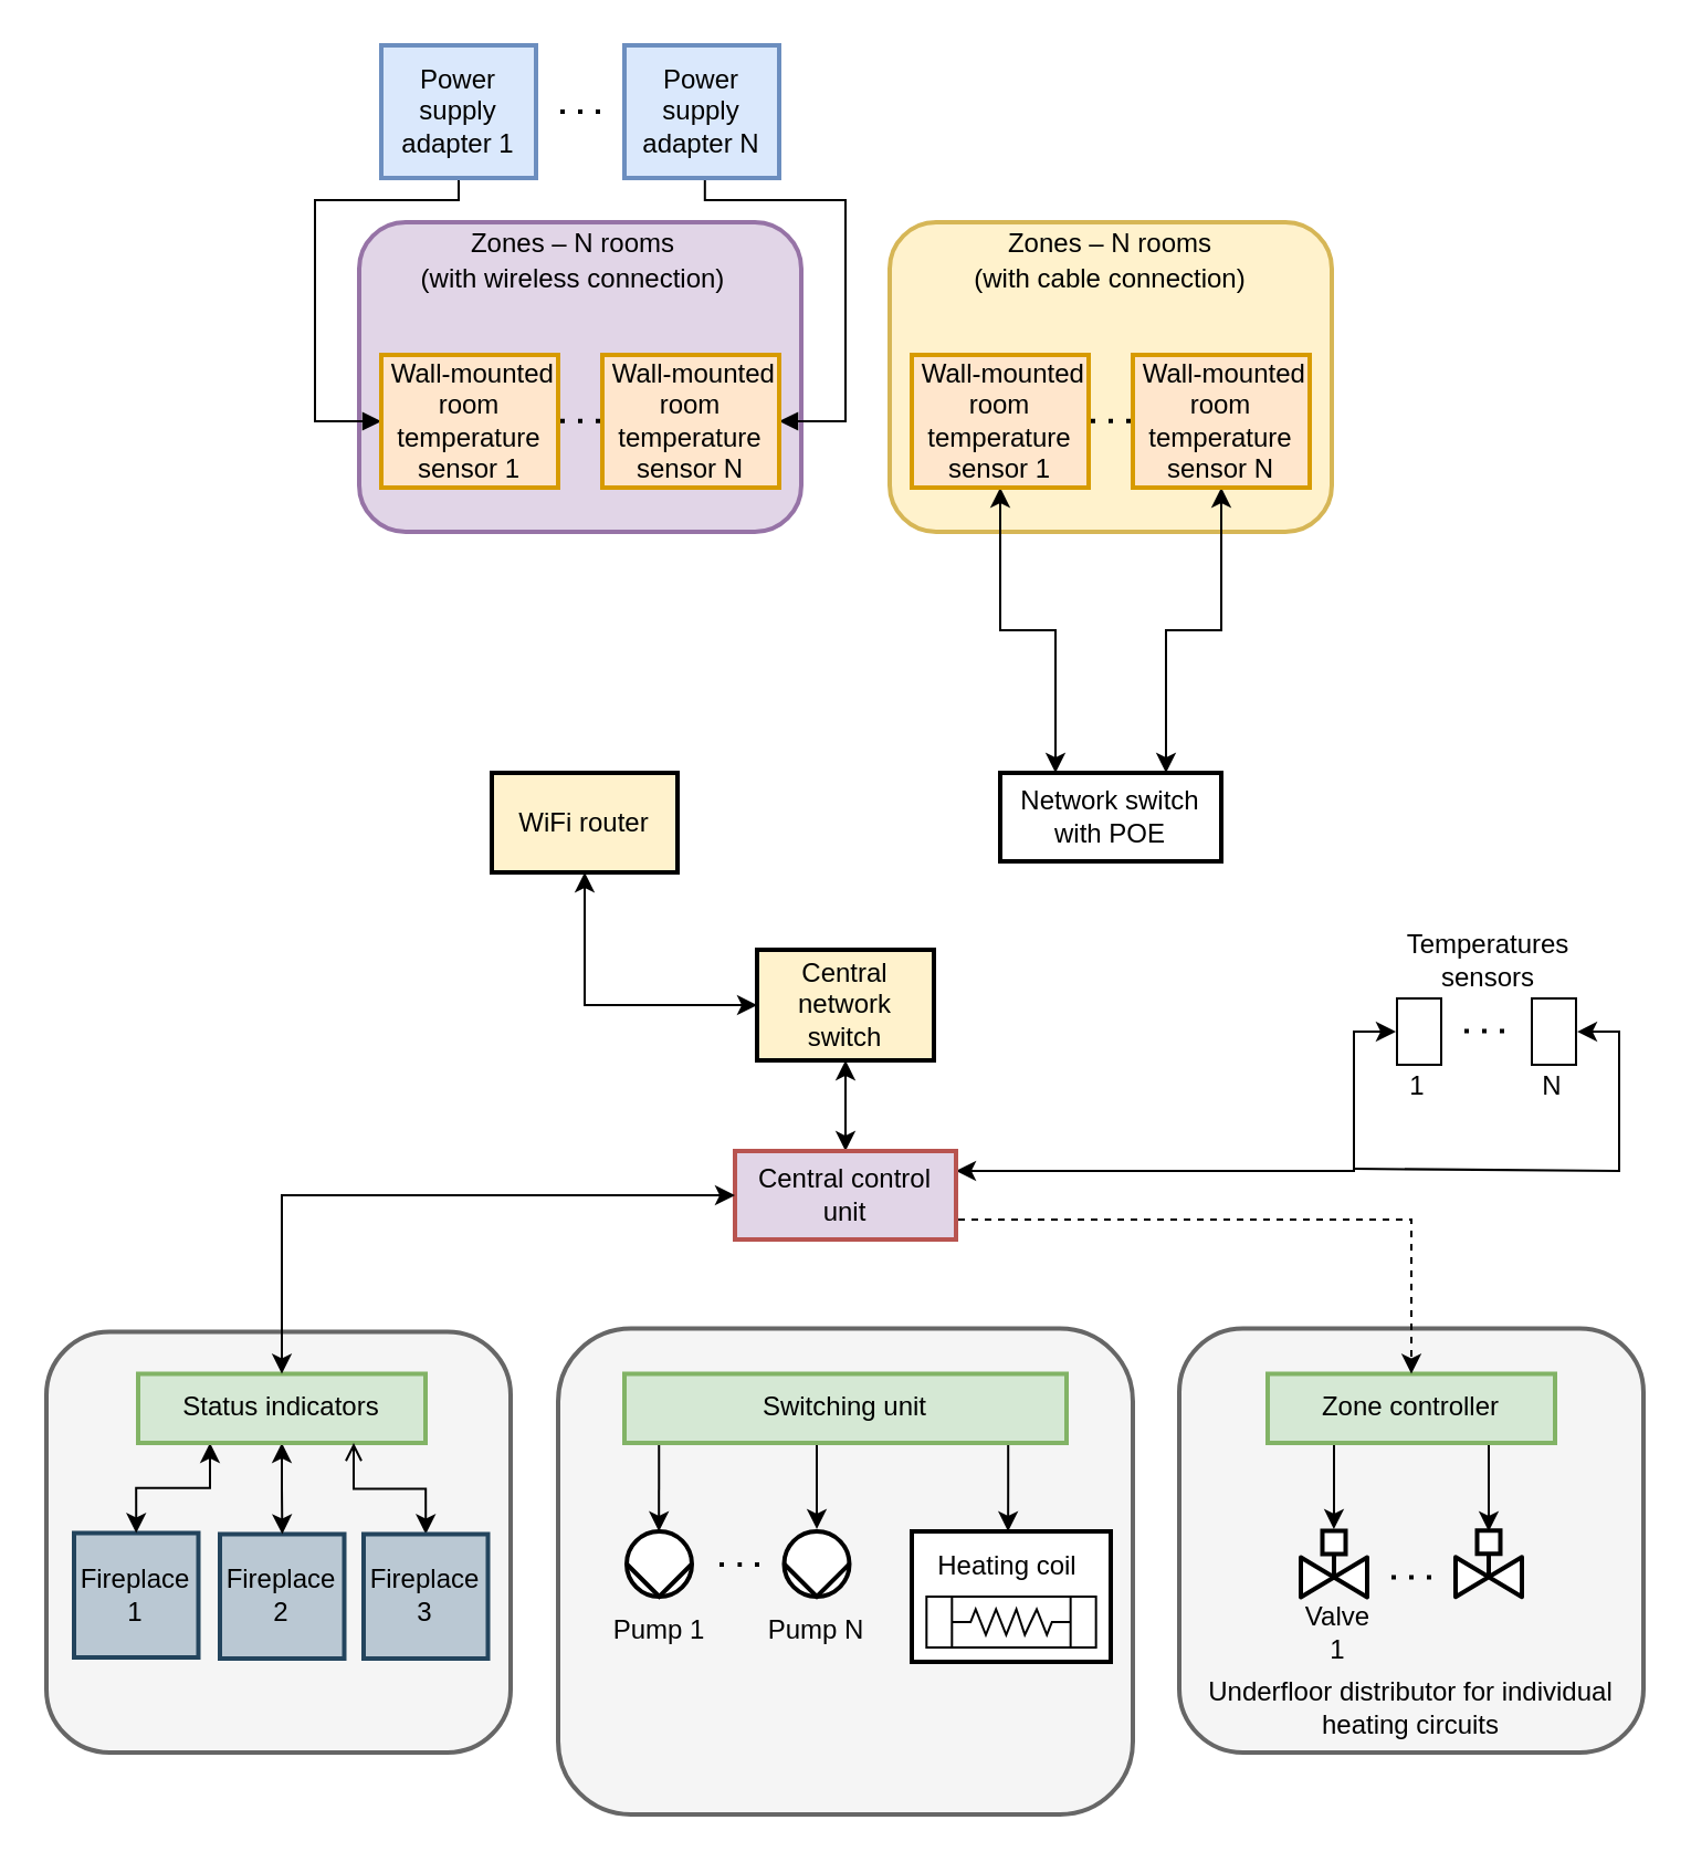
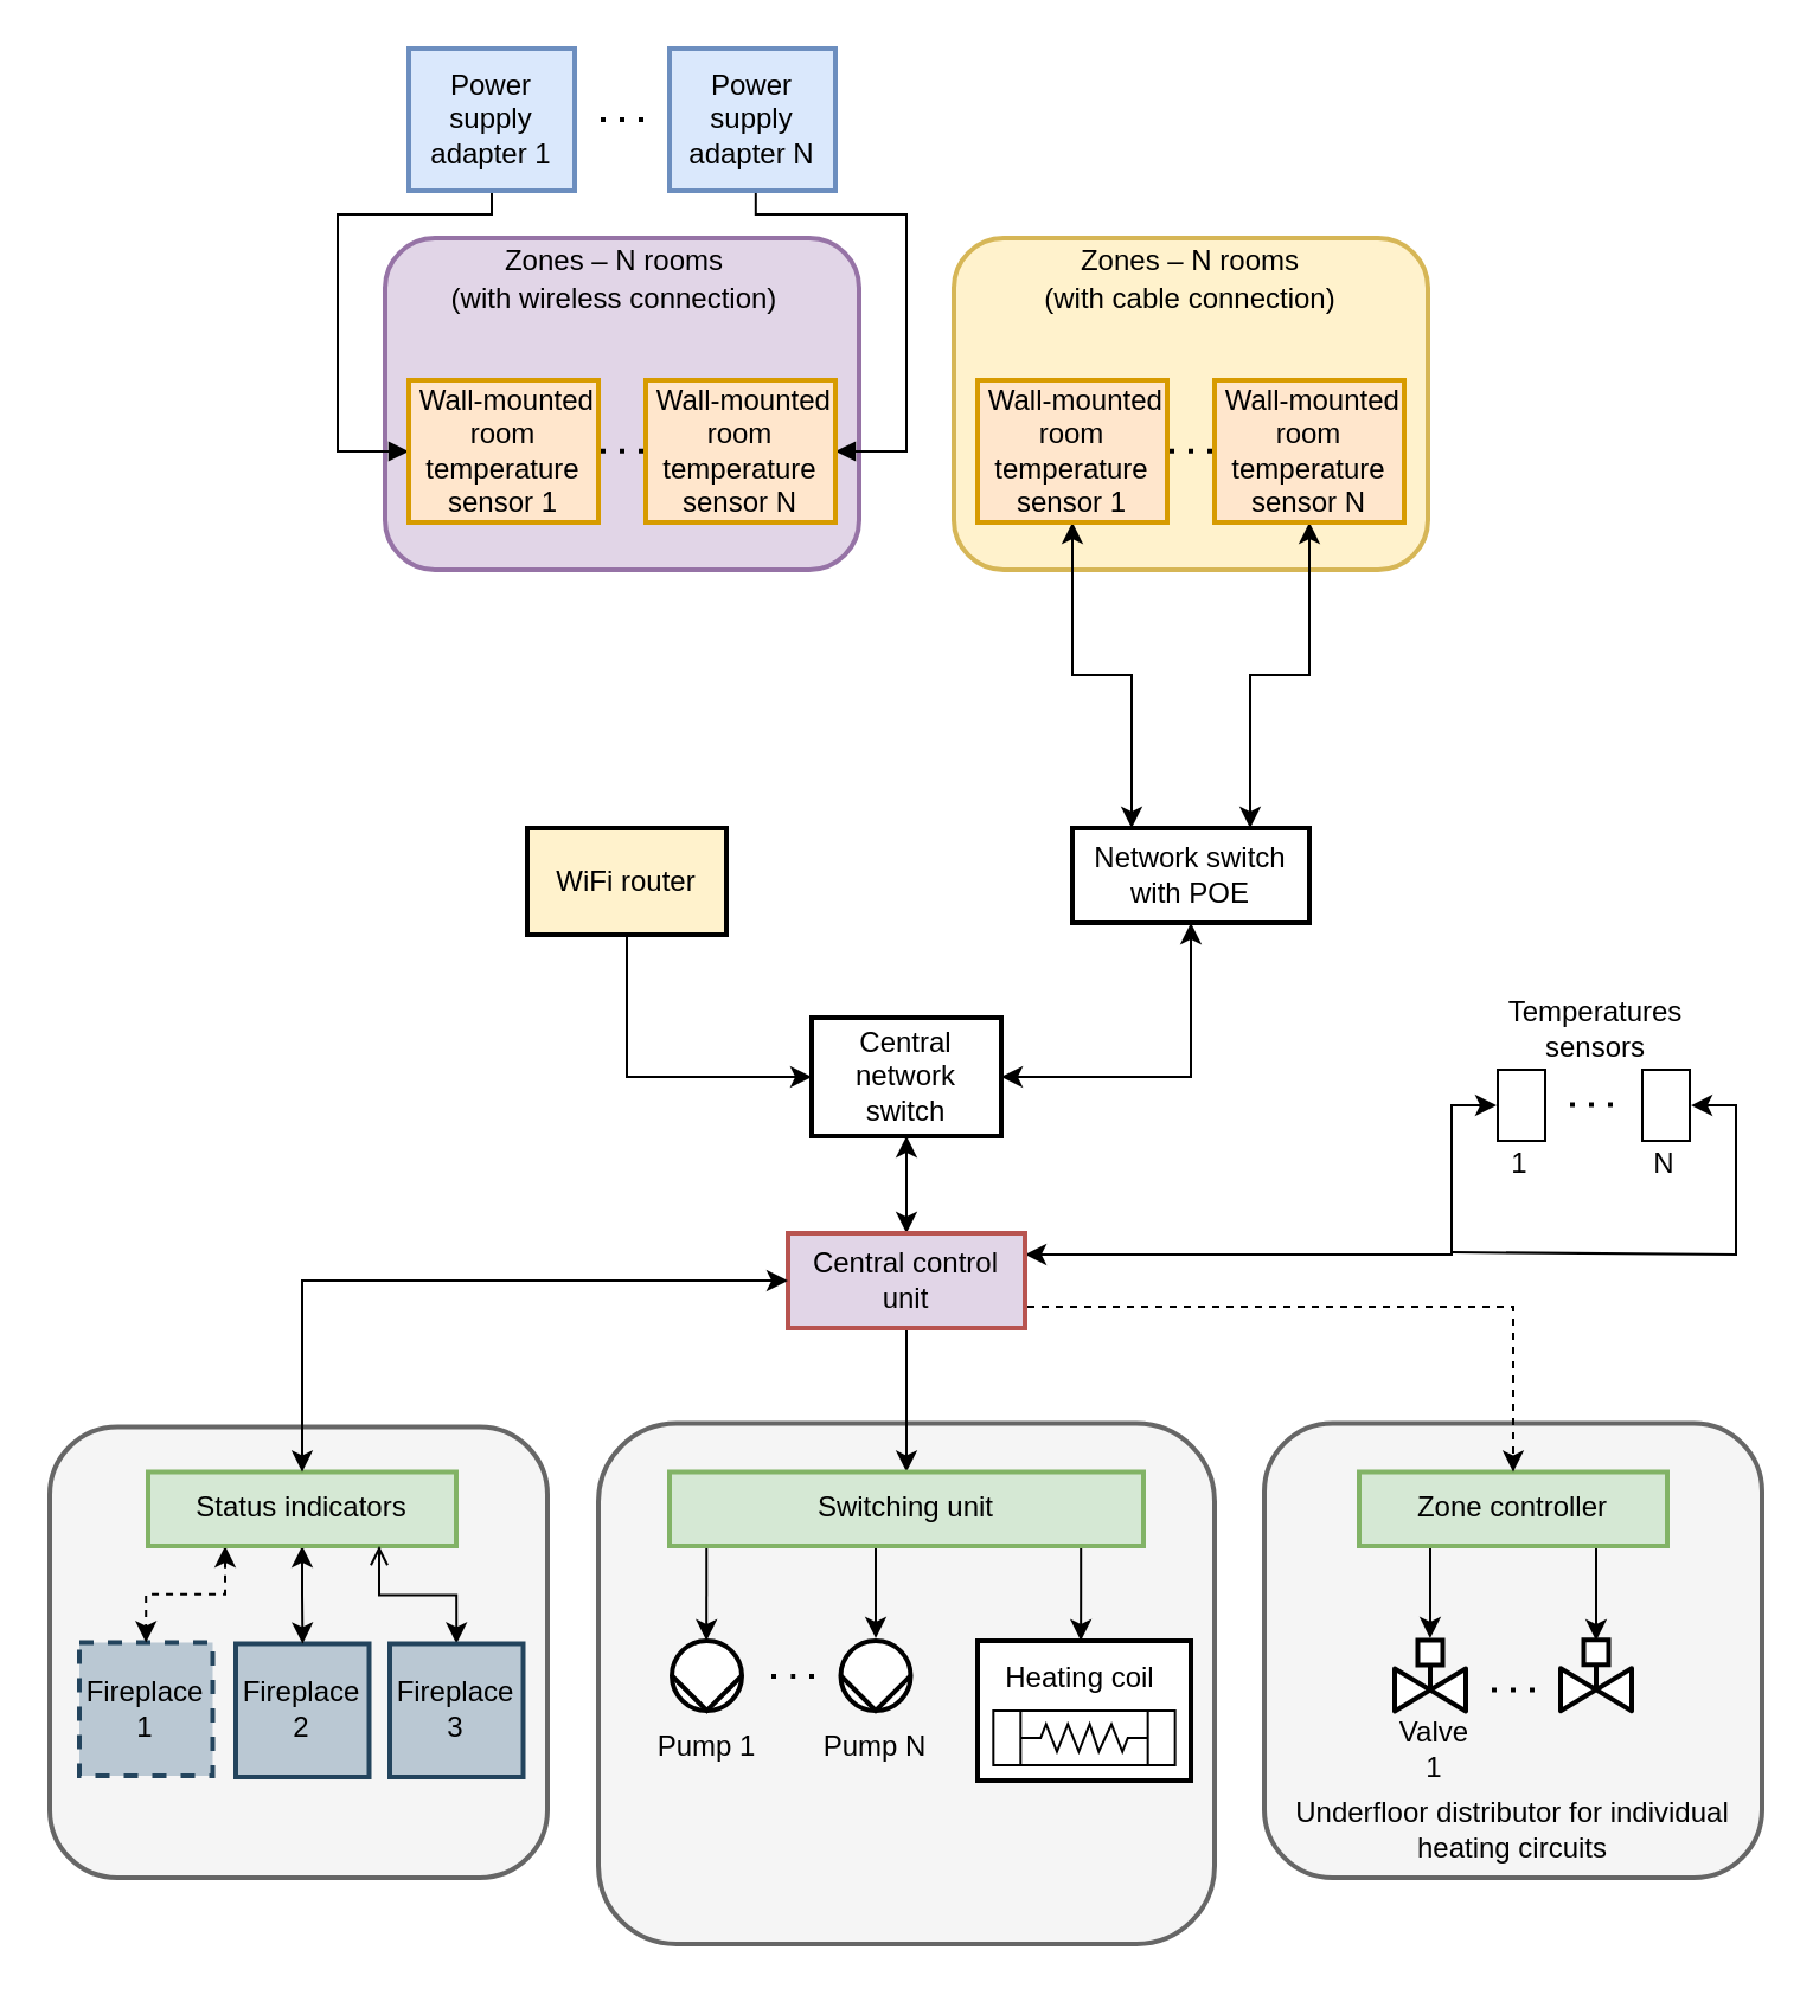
- <mxCell id="15" style="edgeStyle=orthogonalEdgeStyle;rounded=0;orthogonalLoop=1;jettySize=auto;html=1;exitX=0;exitY=0.5;exitDx=0;exitDy=0;entryX=0.5;entryY=1;entryDx=0;entryDy=0;startArrow=classic;startFill=1;" parent="1" source="16" target="21" edge="1"><mxGeometry relative="1" as="geometry" /></mxCell>
+ <mxCell id="15" style="edgeStyle=orthogonalEdgeStyle;rounded=0;orthogonalLoop=1;jettySize=auto;html=1;exitX=0;exitY=0.5;exitDx=0;exitDy=0;entryX=0.5;entryY=1;entryDx=0;entryDy=0;startArrow=classic;startFill=1;endArrow=none;" parent="1" source="16" target="21" edge="1"><mxGeometry relative="1" as="geometry" /></mxCell>
- <mxCell id="16" value="Central network switch" style="rounded=0;whiteSpace=wrap;html=1;strokeWidth=2;fillColor=#fff2cc;" parent="1" vertex="1"><mxGeometry x="342" y="429" width="80" height="50" as="geometry" /></mxCell>
+ <mxCell id="16" value="Central network switch" style="rounded=0;whiteSpace=wrap;html=1;strokeWidth=2;" parent="1" vertex="1"><mxGeometry x="342" y="429" width="80" height="50" as="geometry" /></mxCell>
+ <mxCell id="29" style="edgeStyle=orthogonalEdgeStyle;rounded=0;orthogonalLoop=1;jettySize=auto;html=1;entryX=1;entryY=0.5;entryDx=0;entryDy=0;startArrow=classic;startFill=1;exitX=0.5;exitY=1;exitDx=0;exitDy=0;" parent="1" source="30" target="16" edge="1"><mxGeometry relative="1" as="geometry" /></mxCell>
+ <mxCell id="11" style="edgeStyle=orthogonalEdgeStyle;rounded=0;orthogonalLoop=1;jettySize=auto;html=1;entryX=0.5;entryY=0;entryDx=0;entryDy=0;startArrow=none;startFill=0;endArrow=classic;endFill=1;exitX=0.5;exitY=1;exitDx=0;exitDy=0;" parent="1" source="14" target="61" edge="1"><mxGeometry relative="1" as="geometry" /></mxCell>
- <mxCell id="53" style="edgeStyle=orthogonalEdgeStyle;rounded=0;orthogonalLoop=1;jettySize=auto;html=1;exitX=0.25;exitY=1;exitDx=0;exitDy=0;entryX=0.5;entryY=0;entryDx=0;entryDy=0;startArrow=classic;startFill=1;" parent="1" source="55" target="52" edge="1"><mxGeometry relative="1" as="geometry" /></mxCell>
+ <mxCell id="53" style="edgeStyle=orthogonalEdgeStyle;rounded=0;orthogonalLoop=1;jettySize=auto;html=1;exitX=0.25;exitY=1;exitDx=0;exitDy=0;entryX=0.5;entryY=0;entryDx=0;entryDy=0;startArrow=classic;startFill=1;dashed=1;" parent="1" source="55" target="52" edge="1"><mxGeometry relative="1" as="geometry" /></mxCell>
- <mxCell id="52" value="Fireplace 1" style="whiteSpace=wrap;html=1;aspect=fixed;fillColor=#bac8d3;strokeWidth=2;strokeColor=#23445d;" parent="1" vertex="1"><mxGeometry x="33" y="692.75" width="56.25" height="56.25" as="geometry" /></mxCell>
+ <mxCell id="52" value="Fireplace 1" style="whiteSpace=wrap;html=1;aspect=fixed;fillColor=#bac8d3;strokeWidth=2;strokeColor=#23445d;dashed=1;" parent="1" vertex="1"><mxGeometry x="33" y="692.75" width="56.25" height="56.25" as="geometry" /></mxCell>
